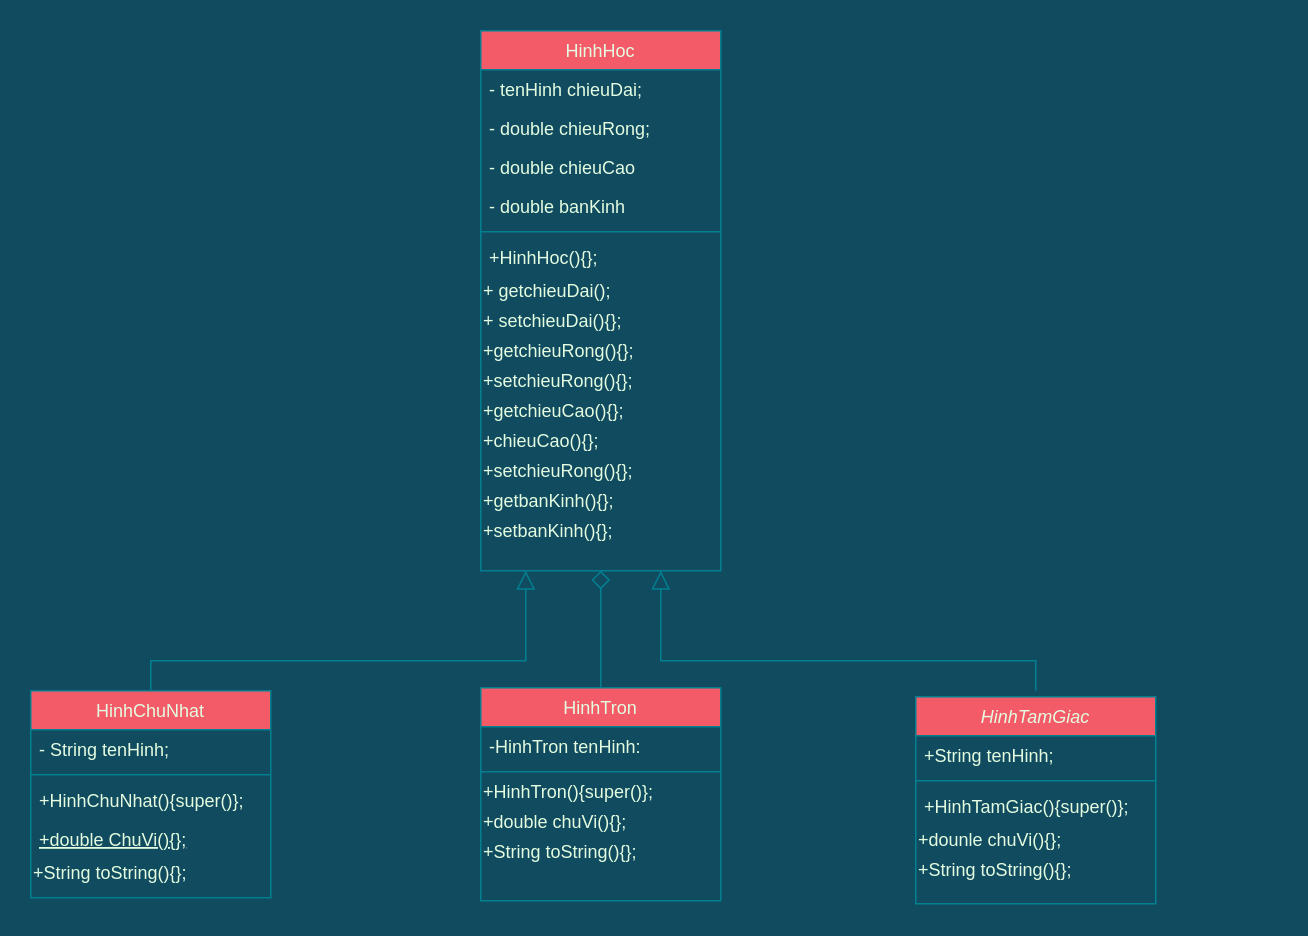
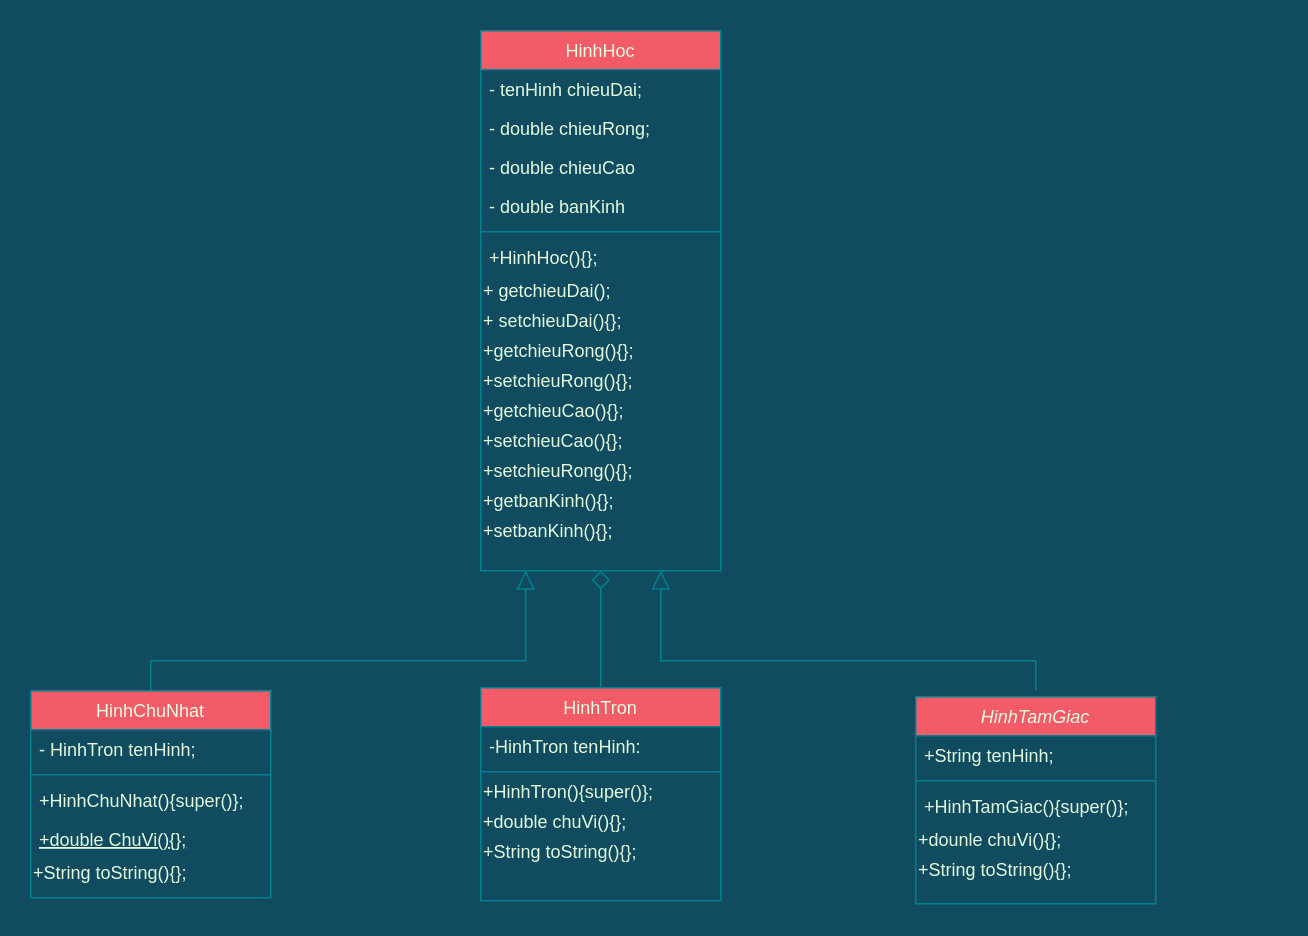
- <mxCell id="15" value="+chieuCao(){};" style="text;html=1;align=left;verticalAlign=middle;resizable=0;points=[];autosize=1;fontColor=#E4FDE1;" vertex="1" parent="3"><mxGeometry y="264" width="160" height="20" as="geometry" /></mxCell>
+ <mxCell id="15" value="+setchieuCao(){};" style="text;html=1;align=left;verticalAlign=middle;resizable=0;points=[];autosize=1;fontColor=#E4FDE1;" vertex="1" parent="3"><mxGeometry y="264" width="160" height="20" as="geometry" /></mxCell>
- <mxCell id="21" value="- String tenHinh;" style="text;align=left;verticalAlign=top;spacingLeft=4;spacingRight=4;overflow=hidden;rotatable=0;points=[[0,0.5],[1,0.5]];portConstraint=eastwest;fontColor=#E4FDE1;" parent="20" vertex="1"><mxGeometry y="26" width="160" height="26" as="geometry" /></mxCell>
+ <mxCell id="21" value="- HinhTron tenHinh;" style="text;align=left;verticalAlign=top;spacingLeft=4;spacingRight=4;overflow=hidden;rotatable=0;points=[[0,0.5],[1,0.5]];portConstraint=eastwest;fontColor=#E4FDE1;" parent="20" vertex="1"><mxGeometry y="26" width="160" height="26" as="geometry" /></mxCell>
